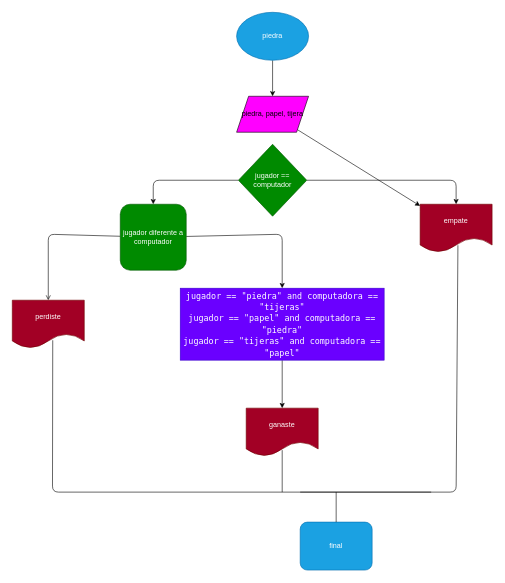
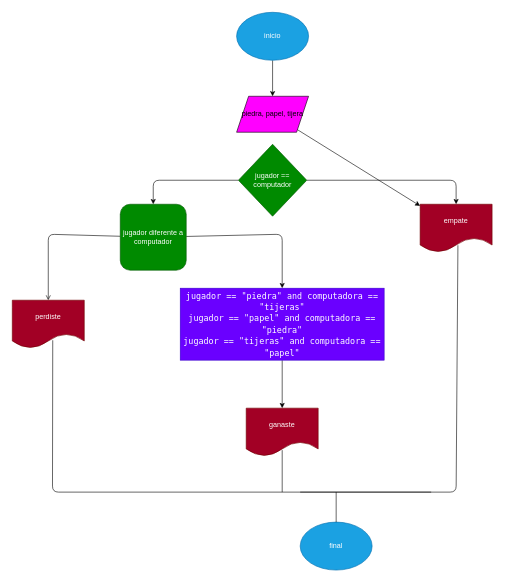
- <mxCell id="3" value="piedra" style="ellipse;whiteSpace=wrap;html=1;fillColor=#1ba1e2;fontColor=#ffffff;strokeColor=#006EAF;" parent="1" vertex="1"><mxGeometry x="394" y="20" width="120" height="80" as="geometry" /></mxCell>
+ <mxCell id="3" value="inicio" style="ellipse;whiteSpace=wrap;html=1;fillColor=#1ba1e2;fontColor=#ffffff;strokeColor=#006EAF;" parent="1" vertex="1"><mxGeometry x="394" y="20" width="120" height="80" as="geometry" /></mxCell>
- <mxCell id="17" value="final" style="whiteSpace=wrap;html=1;labelBackgroundColor=none;fontColor=#ffffff;fillColor=#1ba1e2;strokeColor=#006EAF;rounded=1;" parent="1" vertex="1"><mxGeometry x="500" y="870" width="120" height="80" as="geometry" /></mxCell>
+ <mxCell id="17" value="final" style="ellipse;whiteSpace=wrap;html=1;labelBackgroundColor=none;fontColor=#ffffff;fillColor=#1ba1e2;strokeColor=#006EAF;" parent="1" vertex="1"><mxGeometry x="500" y="870" width="120" height="80" as="geometry" /></mxCell>
